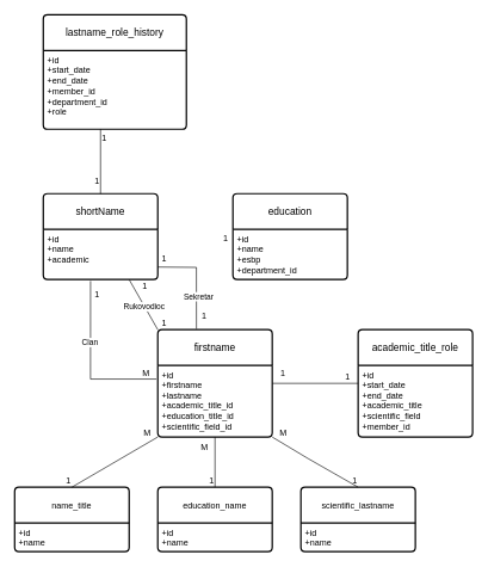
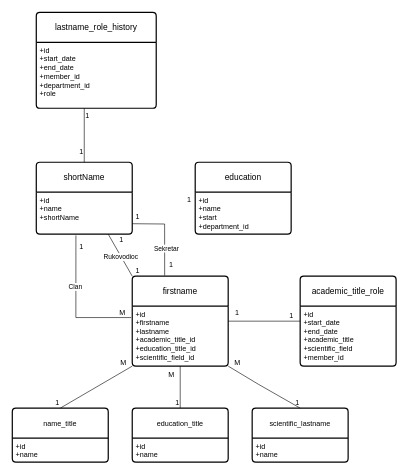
- <mxCell id="3" value="+id&lt;br&gt;+name&lt;br&gt;+academic" style="align=left;strokeColor=none;fillColor=none;spacingLeft=4;fontSize=12;verticalAlign=top;resizable=0;rotatable=0;part=1;html=1;" vertex="1" parent="2"><mxGeometry y="50" width="160" height="70" as="geometry" /></mxCell>
+ <mxCell id="3" value="+id&lt;br&gt;+name&lt;br&gt;+shortName" style="align=left;strokeColor=none;fillColor=none;spacingLeft=4;fontSize=12;verticalAlign=top;resizable=0;rotatable=0;part=1;html=1;" vertex="1" parent="2"><mxGeometry y="50" width="160" height="70" as="geometry" /></mxCell>
- <mxCell id="5" value="+id&lt;br&gt;+name&lt;br&gt;+esbp&lt;div&gt;+department_id&lt;/div&gt;" style="align=left;strokeColor=none;fillColor=none;spacingLeft=4;fontSize=12;verticalAlign=top;resizable=0;rotatable=0;part=1;html=1;" vertex="1" parent="4"><mxGeometry y="50" width="160" height="70" as="geometry" /></mxCell>
+ <mxCell id="5" value="+id&lt;br&gt;+name&lt;br&gt;+start&lt;div&gt;+department_id&lt;/div&gt;" style="align=left;strokeColor=none;fillColor=none;spacingLeft=4;fontSize=12;verticalAlign=top;resizable=0;rotatable=0;part=1;html=1;" vertex="1" parent="4"><mxGeometry y="50" width="160" height="70" as="geometry" /></mxCell>
- <mxCell id="10" value="&lt;span style=&quot;font-size: 12px; text-align: left; text-wrap: nowrap;&quot;&gt;education_name&lt;/span&gt;" style="swimlane;childLayout=stackLayout;horizontal=1;startSize=50;horizontalStack=0;rounded=1;fontSize=14;fontStyle=0;strokeWidth=2;resizeParent=0;resizeLast=1;shadow=0;dashed=0;align=center;arcSize=4;whiteSpace=wrap;html=1;" vertex="1" parent="1"><mxGeometry x="220" y="680" width="160" height="90" as="geometry" /></mxCell>
+ <mxCell id="10" value="&lt;span style=&quot;font-size: 12px; text-align: left; text-wrap: nowrap;&quot;&gt;education_title&lt;/span&gt;" style="swimlane;childLayout=stackLayout;horizontal=1;startSize=50;horizontalStack=0;rounded=1;fontSize=14;fontStyle=0;strokeWidth=2;resizeParent=0;resizeLast=1;shadow=0;dashed=0;align=center;arcSize=4;whiteSpace=wrap;html=1;" vertex="1" parent="1"><mxGeometry x="220" y="680" width="160" height="90" as="geometry" /></mxCell>
